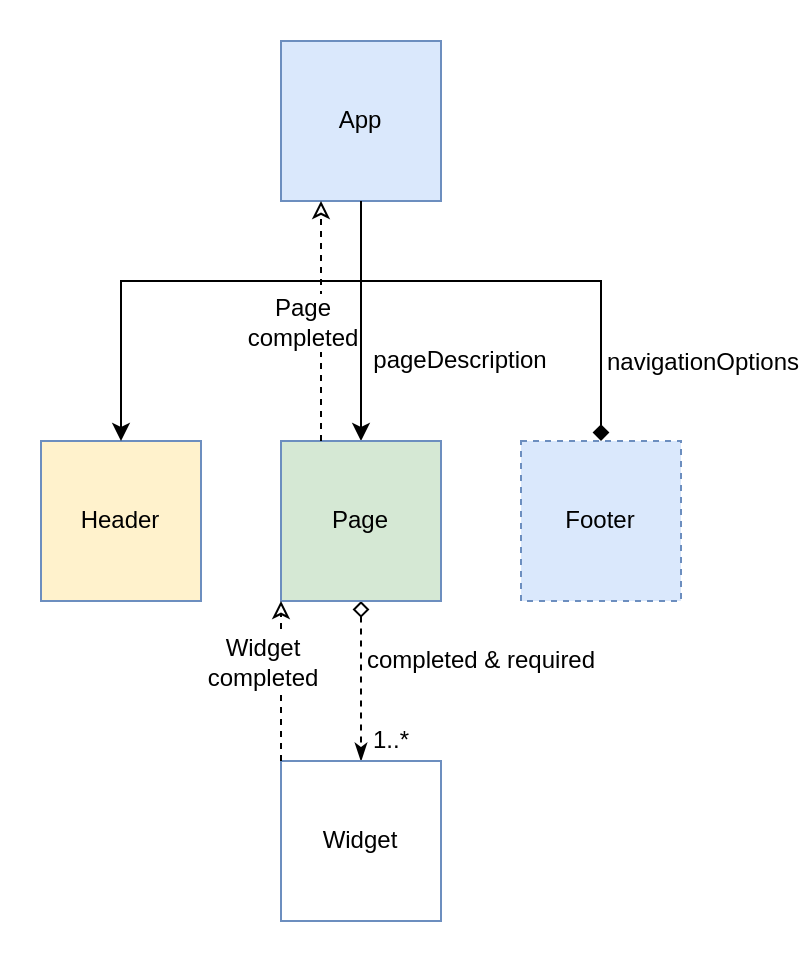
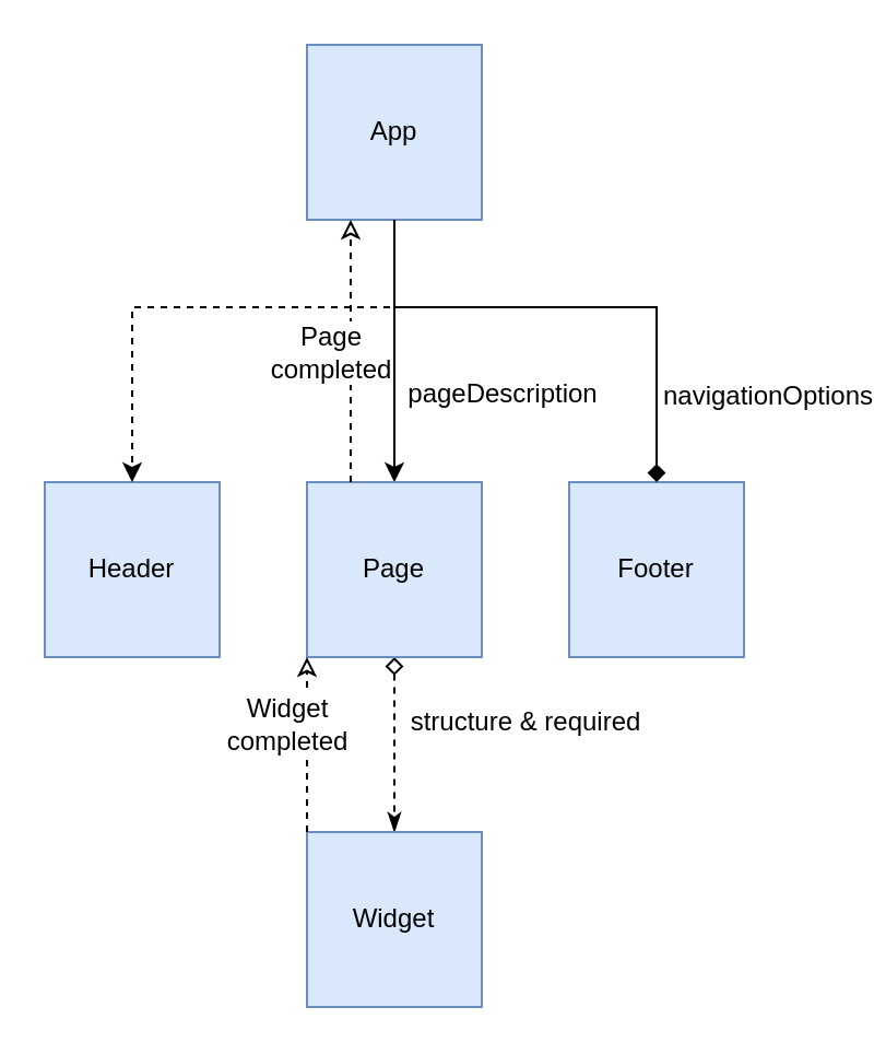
- <mxCell id="11" value="" style="edgeStyle=orthogonalEdgeStyle;rounded=0;orthogonalLoop=1;jettySize=auto;html=1;exitX=0.5;exitY=1;exitDx=0;exitDy=0;entryX=0.5;entryY=0;entryDx=0;entryDy=0;" parent="1" source="3" target="4" edge="1"><mxGeometry relative="1" as="geometry"><mxPoint x="190" y="150" as="sourcePoint" /><mxPoint x="190" y="230" as="targetPoint" /><Array as="points"><mxPoint x="60" y="140" /></Array></mxGeometry></mxCell>
+ <mxCell id="11" value="" style="edgeStyle=orthogonalEdgeStyle;rounded=0;orthogonalLoop=1;jettySize=auto;html=1;exitX=0.5;exitY=1;exitDx=0;exitDy=0;entryX=0.5;entryY=0;entryDx=0;entryDy=0;dashed=1;" parent="1" source="3" target="4" edge="1"><mxGeometry relative="1" as="geometry"><mxPoint x="190" y="150" as="sourcePoint" /><mxPoint x="190" y="230" as="targetPoint" /><Array as="points"><mxPoint x="60" y="140" /></Array></mxGeometry></mxCell>
- <mxCell id="4" value="Header" style="whiteSpace=wrap;html=1;aspect=fixed;fillColor=#fff2cc;strokeColor=#6c8ebf;" parent="1" vertex="1"><mxGeometry x="20" y="220" width="80" height="80" as="geometry" /></mxCell>
+ <mxCell id="4" value="Header" style="whiteSpace=wrap;html=1;aspect=fixed;fillColor=#dae8fc;strokeColor=#6c8ebf;" parent="1" vertex="1"><mxGeometry x="20" y="220" width="80" height="80" as="geometry" /></mxCell>
- <mxCell id="6" value="Page" style="whiteSpace=wrap;html=1;aspect=fixed;fillColor=#d5e8d4;strokeColor=#6c8ebf;" parent="1" vertex="1"><mxGeometry x="140" y="220" width="80" height="80" as="geometry" /></mxCell>
+ <mxCell id="6" value="Page" style="whiteSpace=wrap;html=1;aspect=fixed;fillColor=#dae8fc;strokeColor=#6c8ebf;" parent="1" vertex="1"><mxGeometry x="140" y="220" width="80" height="80" as="geometry" /></mxCell>
- <mxCell id="8" value="Footer" style="whiteSpace=wrap;html=1;aspect=fixed;fillColor=#dae8fc;strokeColor=#6c8ebf;dashed=1;" parent="1" vertex="1"><mxGeometry x="260" y="220" width="80" height="80" as="geometry" /></mxCell>
+ <mxCell id="8" value="Footer" style="whiteSpace=wrap;html=1;aspect=fixed;fillColor=#dae8fc;strokeColor=#6c8ebf;" parent="1" vertex="1"><mxGeometry x="260" y="220" width="80" height="80" as="geometry" /></mxCell>
- <mxCell id="18" value="completed &amp;amp; required" style="text;html=1;align=center;verticalAlign=middle;resizable=0;points=[];autosize=1;" vertex="1" parent="1"><mxGeometry x="180" y="320" width="120" height="20" as="geometry" /></mxCell>
+ <mxCell id="18" value="structure &amp;amp; required" style="text;html=1;align=center;verticalAlign=middle;resizable=0;points=[];autosize=1;" vertex="1" parent="1"><mxGeometry x="180" y="320" width="120" height="20" as="geometry" /></mxCell>
- <mxCell id="15" value="1..*" style="text;html=1;align=center;verticalAlign=middle;resizable=0;points=[];autosize=1;" parent="1" vertex="1"><mxGeometry x="180" y="360" width="30" height="20" as="geometry" /></mxCell>
- <mxCell id="7" value="Widget" style="whiteSpace=wrap;html=1;aspect=fixed;fillColor=#ffffff;strokeColor=#6c8ebf;" parent="1" vertex="1"><mxGeometry x="140" y="380" width="80" height="80" as="geometry" /></mxCell>
+ <mxCell id="7" value="Widget" style="whiteSpace=wrap;html=1;aspect=fixed;fillColor=#dae8fc;strokeColor=#6c8ebf;" parent="1" vertex="1"><mxGeometry x="140" y="380" width="80" height="80" as="geometry" /></mxCell>
